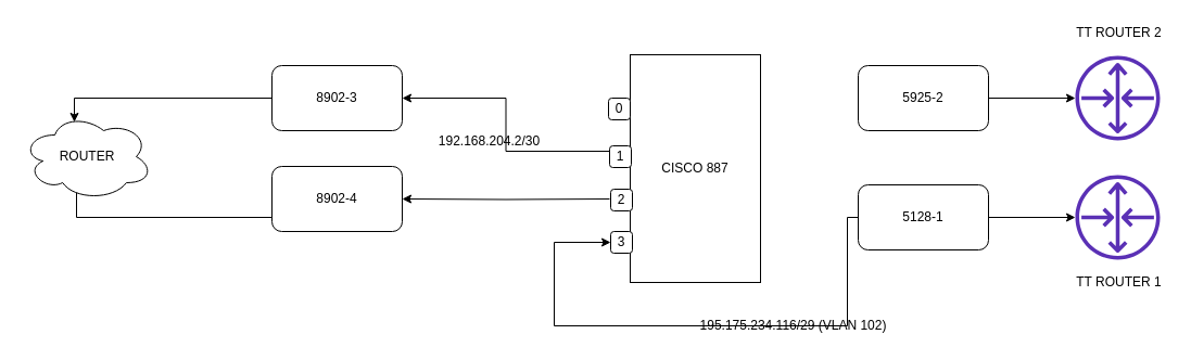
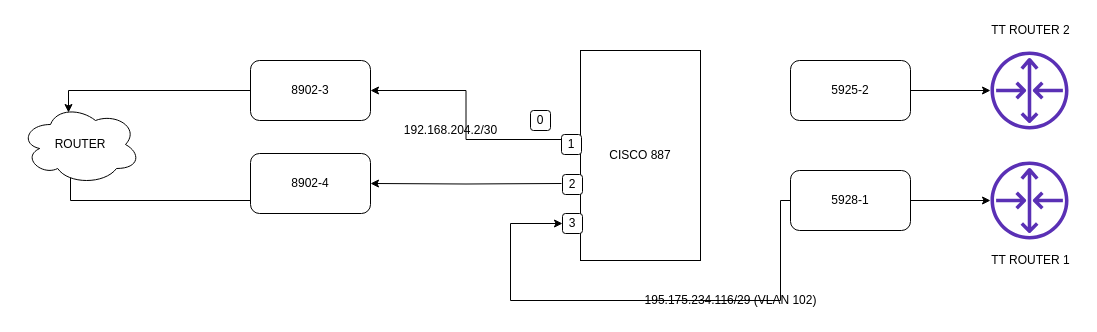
- <mxCell id="4" value="0" style="rounded=1;whiteSpace=wrap;html=1;" vertex="1" parent="1"><mxGeometry x="560" y="90" width="20" height="20" as="geometry" /></mxCell>
+ <mxCell id="4" value="0" style="rounded=1;whiteSpace=wrap;html=1;" vertex="1" parent="1"><mxGeometry x="530" y="110" width="20" height="20" as="geometry" /></mxCell>
- <mxCell id="17" value="5128-1" style="rounded=1;whiteSpace=wrap;html=1;" vertex="1" parent="1"><mxGeometry x="790" y="170" width="120" height="60" as="geometry" /></mxCell>
+ <mxCell id="17" value="5928-1" style="rounded=1;whiteSpace=wrap;html=1;" vertex="1" parent="1"><mxGeometry x="790" y="170" width="120" height="60" as="geometry" /></mxCell>
